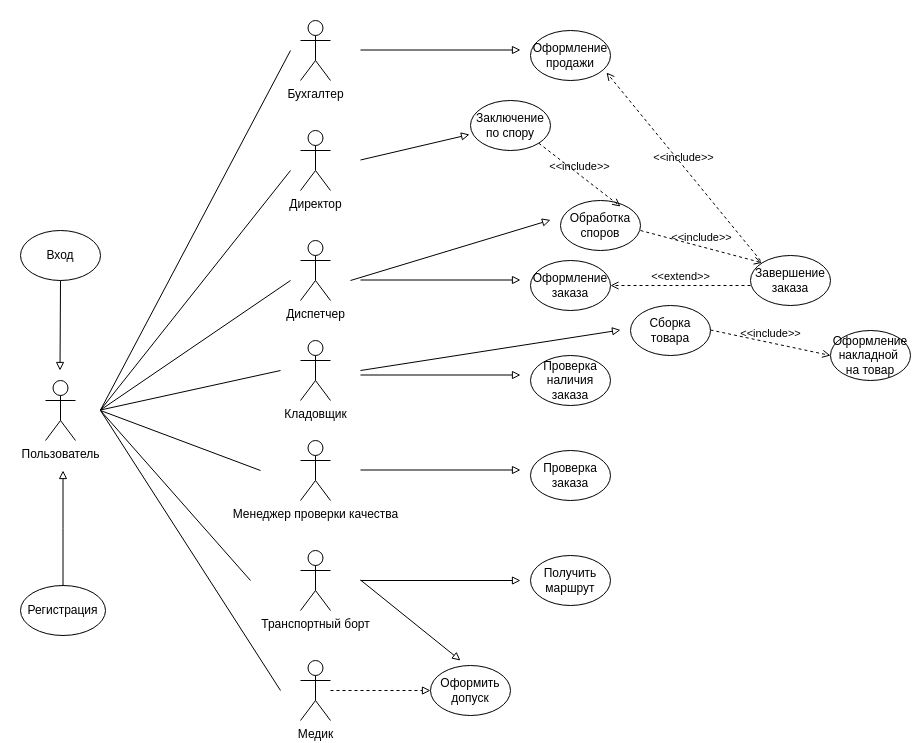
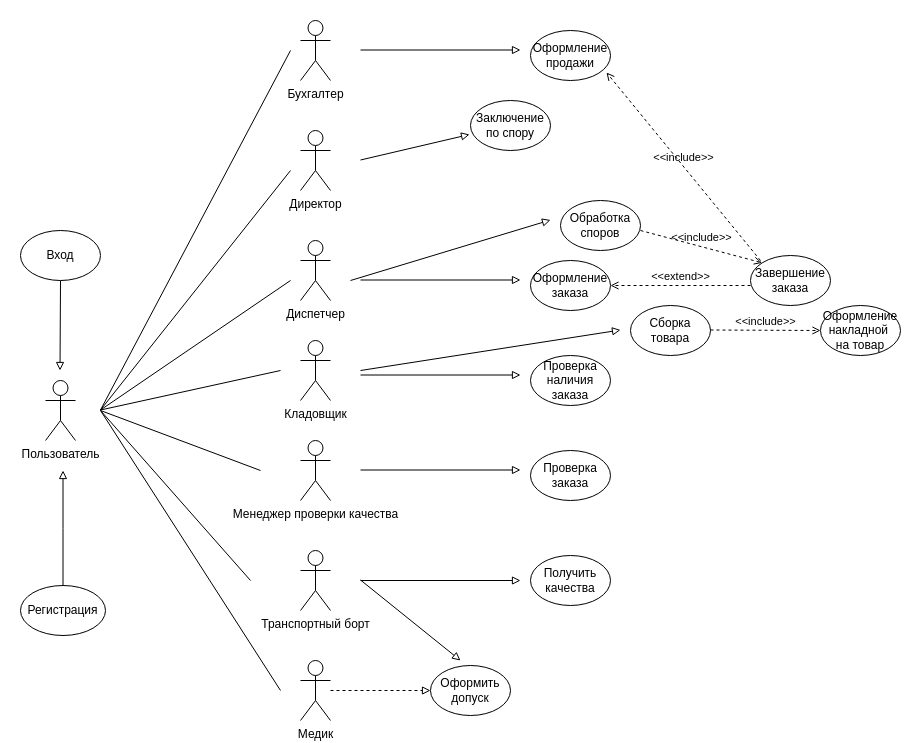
- <mxCell id="35" value="&amp;lt;&amp;lt;include&amp;gt;&amp;gt;" style="html=1;verticalAlign=bottom;labelBackgroundColor=none;endArrow=open;endFill=0;dashed=1;rounded=0;entryX=0.75;entryY=0.12;entryDx=0;entryDy=0;entryPerimeter=0;exitX=1;exitY=1;exitDx=0;exitDy=0;" parent="1" source="33" target="29" edge="1"><mxGeometry x="0.005" width="160" relative="1" as="geometry"><mxPoint x="615" y="164.5" as="sourcePoint" /><mxPoint x="725" y="165" as="targetPoint" /><mxPoint as="offset" /></mxGeometry></mxCell>
- <mxCell id="24" value="Оформление накладной&amp;nbsp; на товар" style="ellipse;html=1;whiteSpace=wrap;" parent="1" vertex="1"><mxGeometry x="830" y="330" width="80" height="50" as="geometry" /></mxCell>
+ <mxCell id="24" value="Оформление накладной&amp;nbsp; на товар" style="ellipse;html=1;whiteSpace=wrap;" parent="1" vertex="1"><mxGeometry x="820" y="305" width="80" height="50" as="geometry" /></mxCell>
- <mxCell id="13" value="Получить маршрут" style="ellipse;html=1;whiteSpace=wrap;" parent="1" vertex="1"><mxGeometry x="530" y="555" width="80" height="50" as="geometry" /></mxCell>
+ <mxCell id="13" value="Получить качества" style="ellipse;html=1;whiteSpace=wrap;" parent="1" vertex="1"><mxGeometry x="530" y="555" width="80" height="50" as="geometry" /></mxCell>
